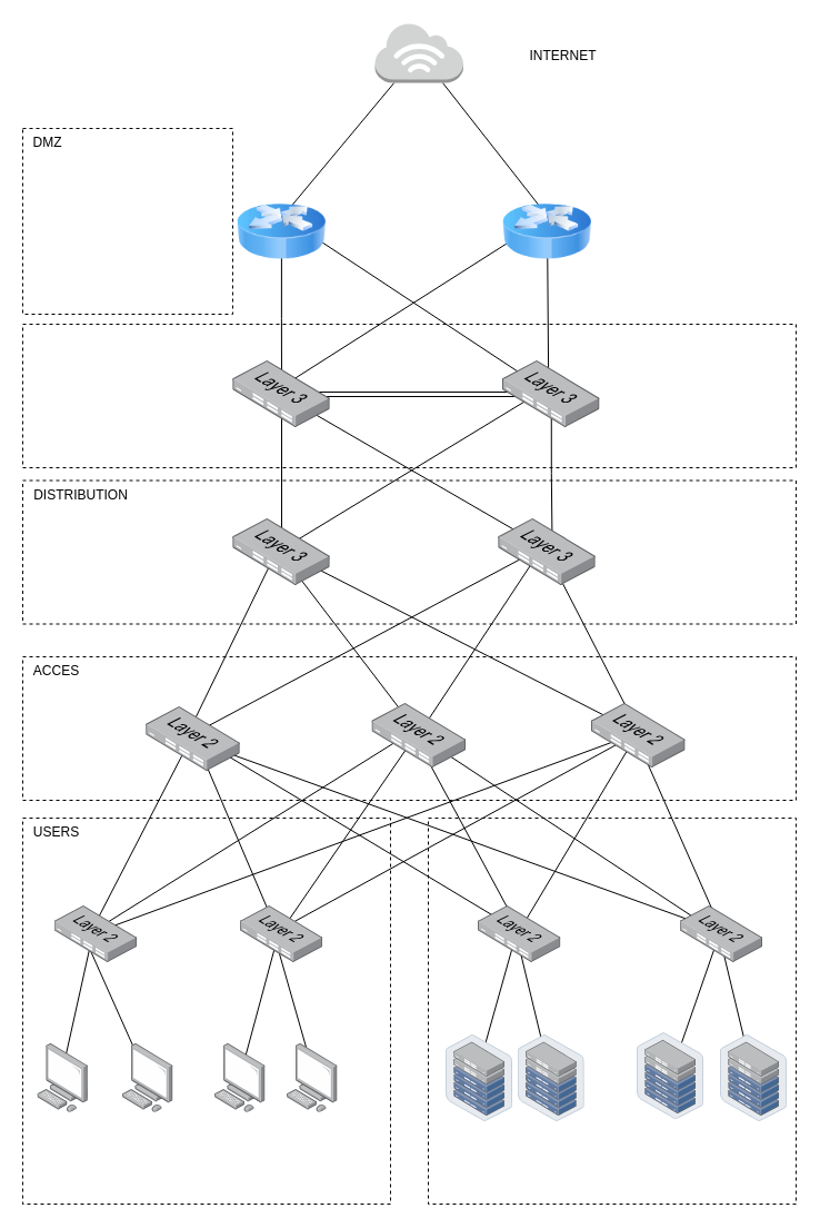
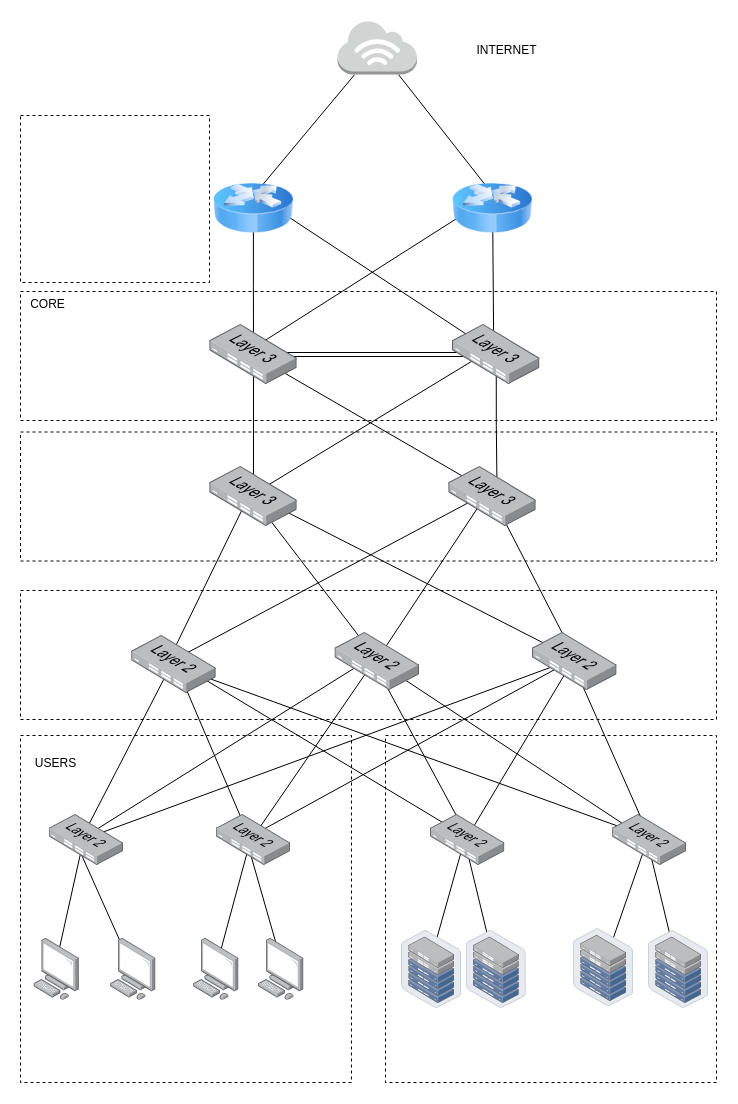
- <mxCell id="56" value="DMZ" style="text;html=1;align=center;verticalAlign=middle;resizable=0;points=[];autosize=1;strokeColor=none;fillColor=none;" parent="1" vertex="1"><mxGeometry x="20" y="115" width="44" height="26" as="geometry" /></mxCell>
+ <mxCell id="48" value="CORE" style="text;html=1;align=center;verticalAlign=middle;resizable=0;points=[];autosize=1;strokeColor=none;fillColor=none;" parent="1" vertex="1"><mxGeometry x="20" y="291" width="53" height="26" as="geometry" /></mxCell>
- <mxCell id="49" value="DISTRIBUTION" style="text;html=1;align=center;verticalAlign=middle;resizable=0;points=[];autosize=1;strokeColor=none;fillColor=none;" parent="1" vertex="1"><mxGeometry x="20" y="431.5" width="103" height="26" as="geometry" /></mxCell>
- <mxCell id="50" value="ACCES" style="text;html=1;align=center;verticalAlign=middle;resizable=0;points=[];autosize=1;strokeColor=none;fillColor=none;" parent="1" vertex="1"><mxGeometry x="20" y="590" width="59" height="26" as="geometry" /></mxCell>
- <mxCell id="54" value="USERS" style="text;html=1;align=center;verticalAlign=middle;resizable=0;points=[];autosize=1;strokeColor=none;fillColor=none;" parent="1" vertex="1"><mxGeometry x="20" y="735" width="59" height="26" as="geometry" /></mxCell>
+ <mxCell id="54" value="USERS" style="text;html=1;align=center;verticalAlign=middle;resizable=0;points=[];autosize=1;strokeColor=none;fillColor=none;" parent="1" vertex="1"><mxGeometry x="25" y="750" width="59" height="26" as="geometry" /></mxCell>
